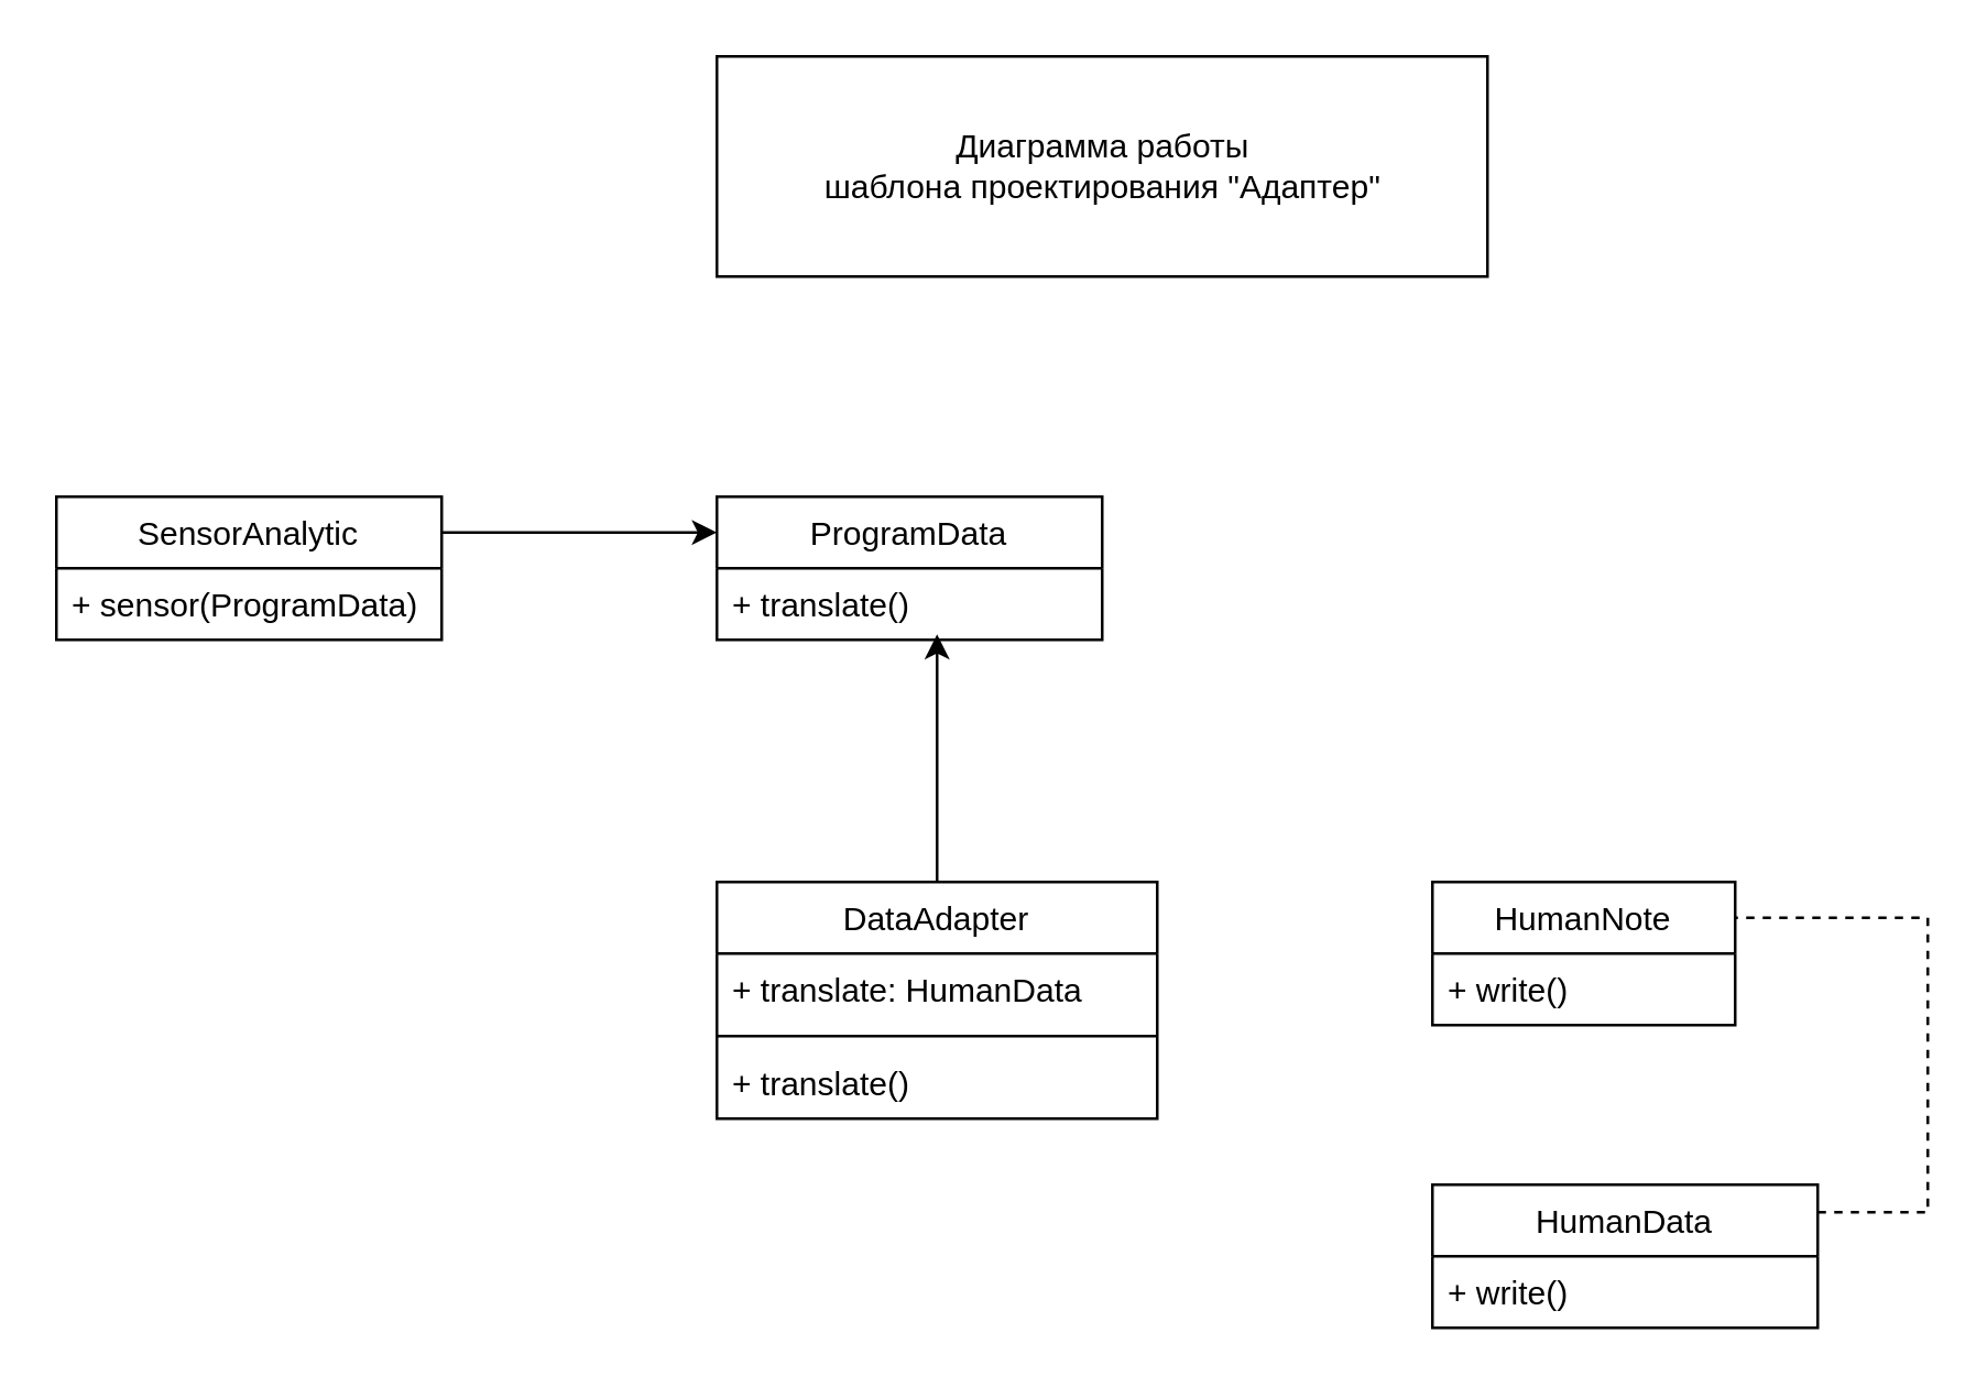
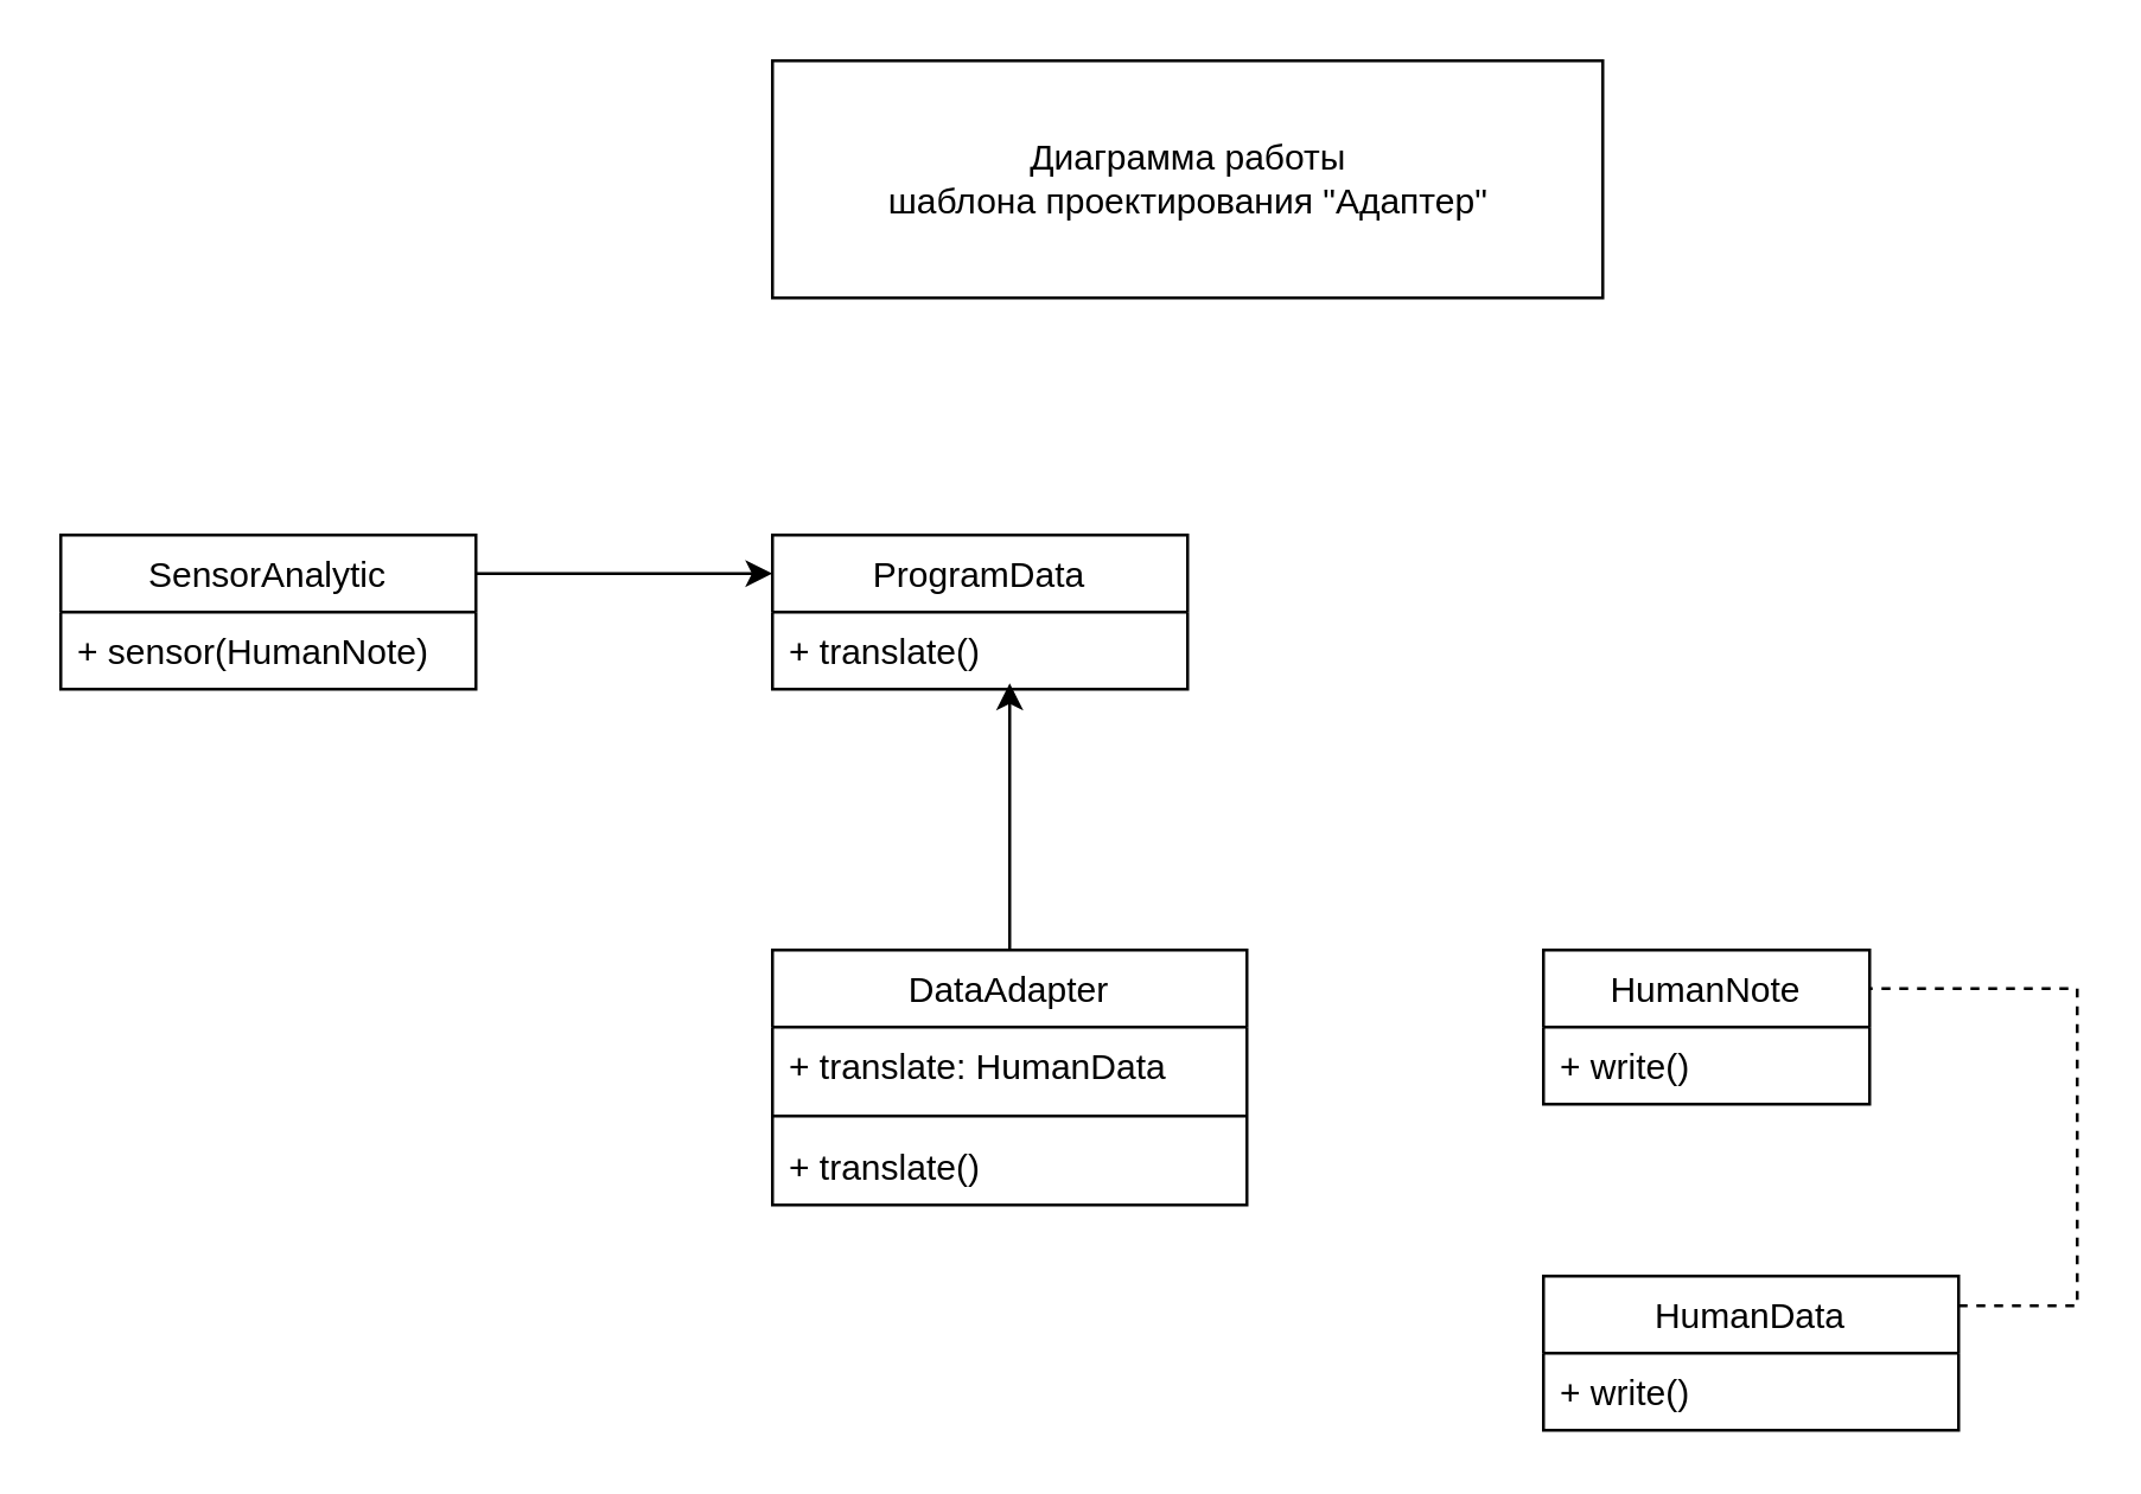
- <mxCell id="4" value="+ sensor(ProgramData)" style="text;strokeColor=none;fillColor=none;align=left;verticalAlign=top;spacingLeft=4;spacingRight=4;overflow=hidden;rotatable=0;points=[[0,0.5],[1,0.5]];portConstraint=eastwest;" vertex="1" parent="3"><mxGeometry y="26" width="140" height="26" as="geometry" /></mxCell>
+ <mxCell id="4" value="+ sensor(HumanNote)" style="text;strokeColor=none;fillColor=none;align=left;verticalAlign=top;spacingLeft=4;spacingRight=4;overflow=hidden;rotatable=0;points=[[0,0.5],[1,0.5]];portConstraint=eastwest;" vertex="1" parent="3"><mxGeometry y="26" width="140" height="26" as="geometry" /></mxCell>
